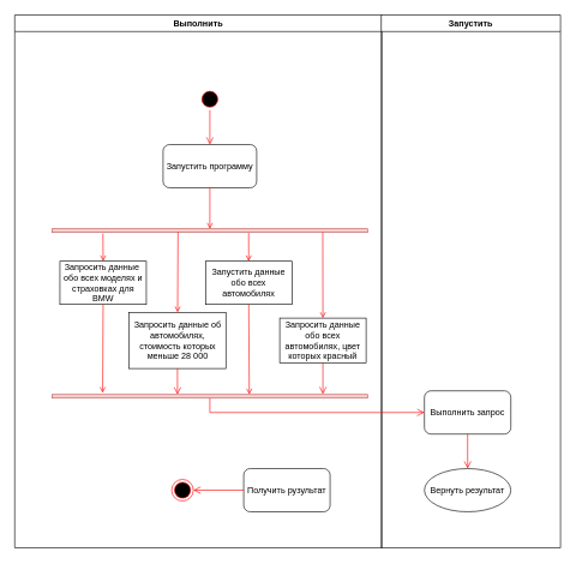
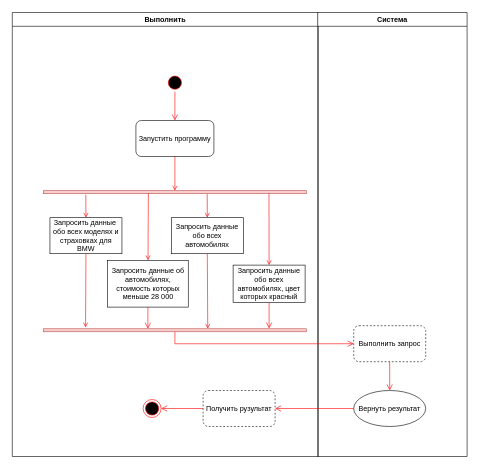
- <mxCell id="24" value="Запустить" style="swimlane;whiteSpace=wrap" parent="1" vertex="1"><mxGeometry x="529" y="20" width="249" height="740" as="geometry" /></mxCell>
+ <mxCell id="24" value="Система" style="swimlane;whiteSpace=wrap" parent="1" vertex="1"><mxGeometry x="529" y="20" width="249" height="740" as="geometry" /></mxCell>
- <mxCell id="13" value="Запустить данные обо всех автомобилях" style="rounded=0;whiteSpace=wrap;html=1;" parent="2" vertex="1"><mxGeometry x="265" y="342" width="120" height="60" as="geometry" /></mxCell>
+ <mxCell id="13" value="Запросить данные обо всех автомобилях" style="rounded=0;whiteSpace=wrap;html=1;" parent="2" vertex="1"><mxGeometry x="265" y="342" width="120" height="60" as="geometry" /></mxCell>
- <mxCell id="25" value="Выполнить запрос" style="rounded=1;whiteSpace=wrap;html=1;" parent="24" vertex="1"><mxGeometry x="60" y="522" width="120" height="60" as="geometry" /></mxCell>
+ <mxCell id="25" value="Выполнить запрос" style="rounded=1;whiteSpace=wrap;html=1;dashed=1;" parent="24" vertex="1"><mxGeometry x="60" y="522" width="120" height="60" as="geometry" /></mxCell>
- <mxCell id="22" value="Получить рузультат" style="rounded=1;whiteSpace=wrap;html=1;" parent="2" vertex="1"><mxGeometry x="318" y="630" width="120" height="60" as="geometry" /></mxCell>
+ <mxCell id="22" value="Получить рузультат" style="rounded=1;whiteSpace=wrap;html=1;dashed=1;" parent="2" vertex="1"><mxGeometry x="318" y="630" width="120" height="60" as="geometry" /></mxCell>
+ <mxCell id="28" value="" style="edgeStyle=elbowEdgeStyle;elbow=vertical;verticalAlign=bottom;endArrow=open;endSize=8;strokeColor=#FF0000;endFill=1;rounded=0;exitX=0;exitY=0.5;exitDx=0;exitDy=0;entryX=1;entryY=0.5;entryDx=0;entryDy=0;" parent="1" source="27" target="22" edge="1"><mxGeometry x="-1309" y="-110" as="geometry"><mxPoint x="488" y="680" as="targetPoint" /><mxPoint x="578" y="660" as="sourcePoint" /><Array as="points" /></mxGeometry></mxCell>
